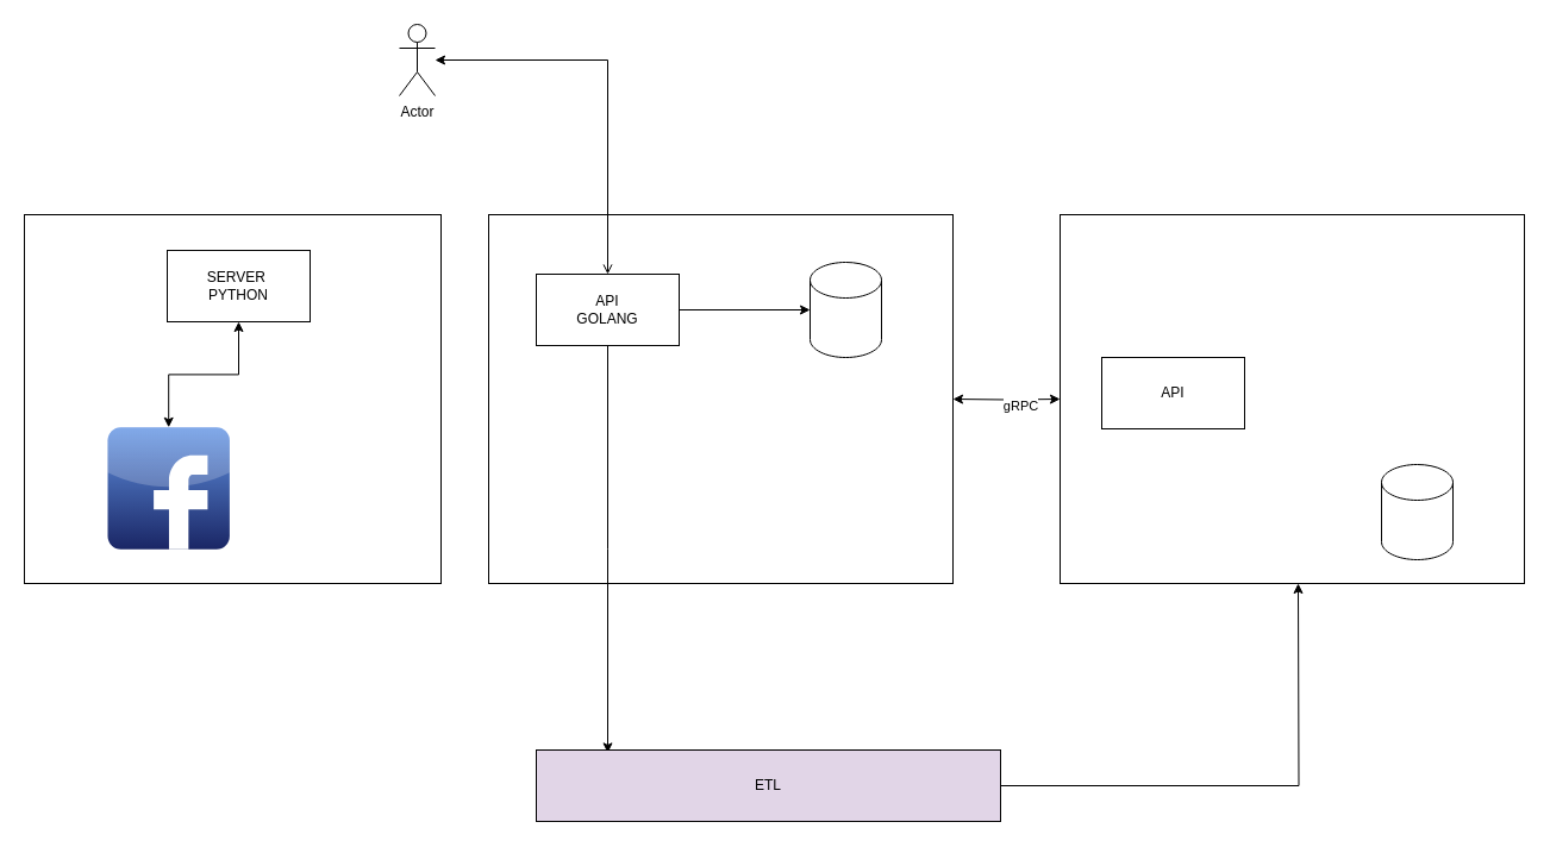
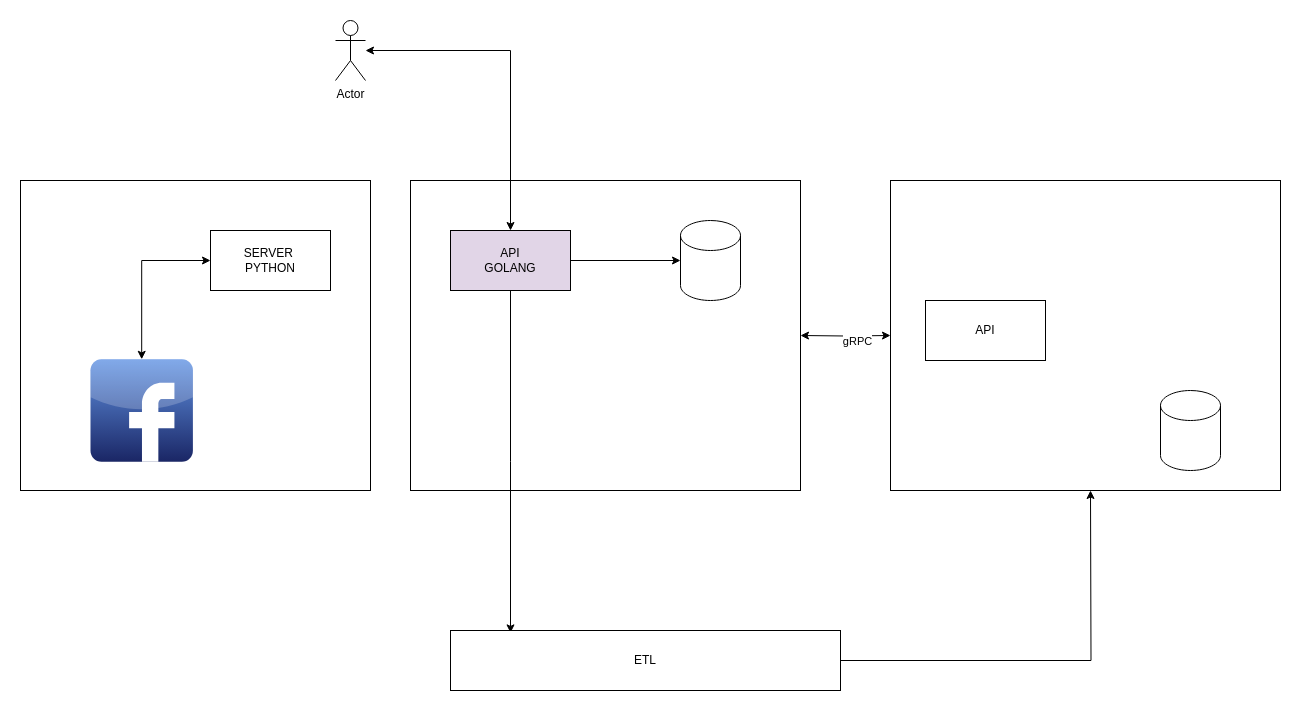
- <mxCell id="11" style="edgeStyle=orthogonalEdgeStyle;rounded=0;orthogonalLoop=1;jettySize=auto;html=1;startArrow=classic;startFill=1;endArrow=open;" edge="1" parent="1" source="12" target="7"><mxGeometry relative="1" as="geometry" /></mxCell>
+ <mxCell id="11" style="edgeStyle=orthogonalEdgeStyle;rounded=0;orthogonalLoop=1;jettySize=auto;html=1;startArrow=classic;startFill=1;" edge="1" parent="1" source="12" target="7"><mxGeometry relative="1" as="geometry" /></mxCell>
- <mxCell id="10" value="SERVER&amp;nbsp;&lt;br&gt;PYTHON" style="rounded=0;whiteSpace=wrap;html=1;" vertex="1" parent="1"><mxGeometry x="140" y="210" width="120" height="60" as="geometry" /></mxCell>
+ <mxCell id="10" value="SERVER&amp;nbsp;&lt;br&gt;PYTHON" style="rounded=0;whiteSpace=wrap;html=1;" vertex="1" parent="1"><mxGeometry x="210" y="230" width="120" height="60" as="geometry" /></mxCell>
- <mxCell id="7" value="API&lt;br&gt;GOLANG" style="rounded=0;whiteSpace=wrap;html=1;" vertex="1" parent="1"><mxGeometry x="450" y="230" width="120" height="60" as="geometry" /></mxCell>
+ <mxCell id="7" value="API&lt;br&gt;GOLANG" style="rounded=0;whiteSpace=wrap;html=1;fillColor=#e1d5e7;" vertex="1" parent="1"><mxGeometry x="450" y="230" width="120" height="60" as="geometry" /></mxCell>
- <mxCell id="14" value="ETL" style="rounded=0;whiteSpace=wrap;html=1;fillColor=#e1d5e7;" vertex="1" parent="1"><mxGeometry x="450" y="630" width="390" height="60" as="geometry" /></mxCell>
+ <mxCell id="14" value="ETL" style="rounded=0;whiteSpace=wrap;html=1;" vertex="1" parent="1"><mxGeometry x="450" y="630" width="390" height="60" as="geometry" /></mxCell>
